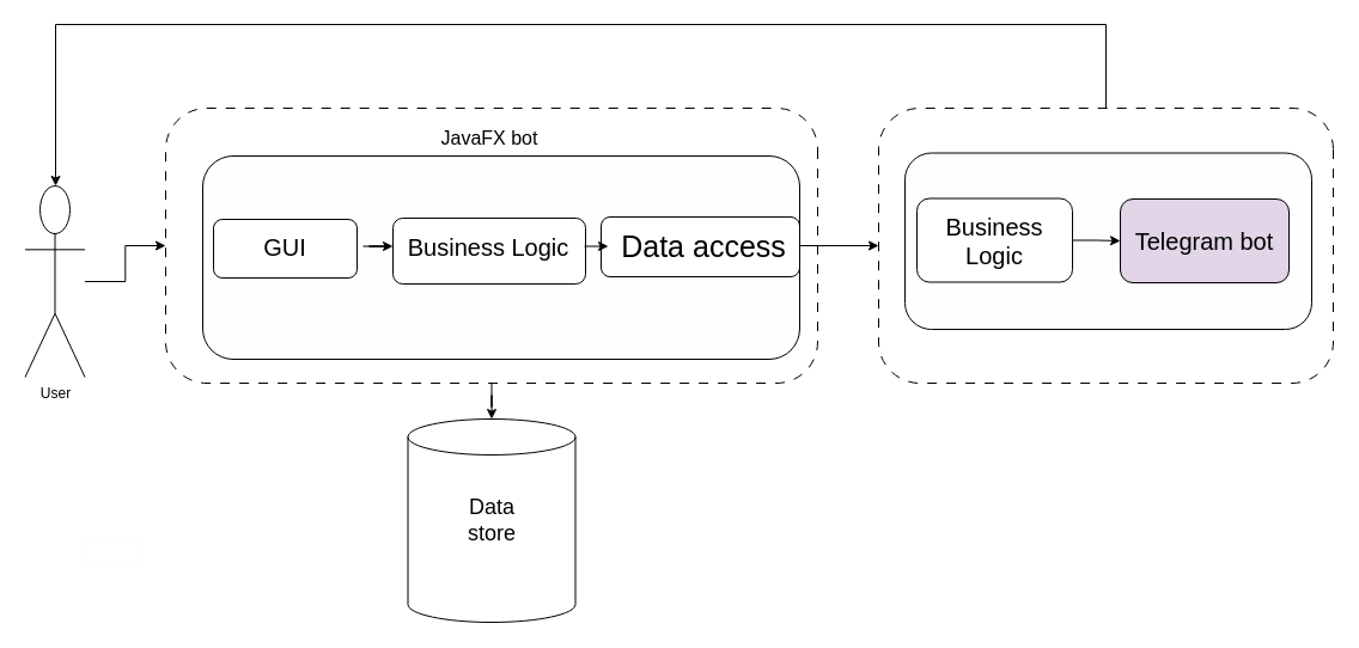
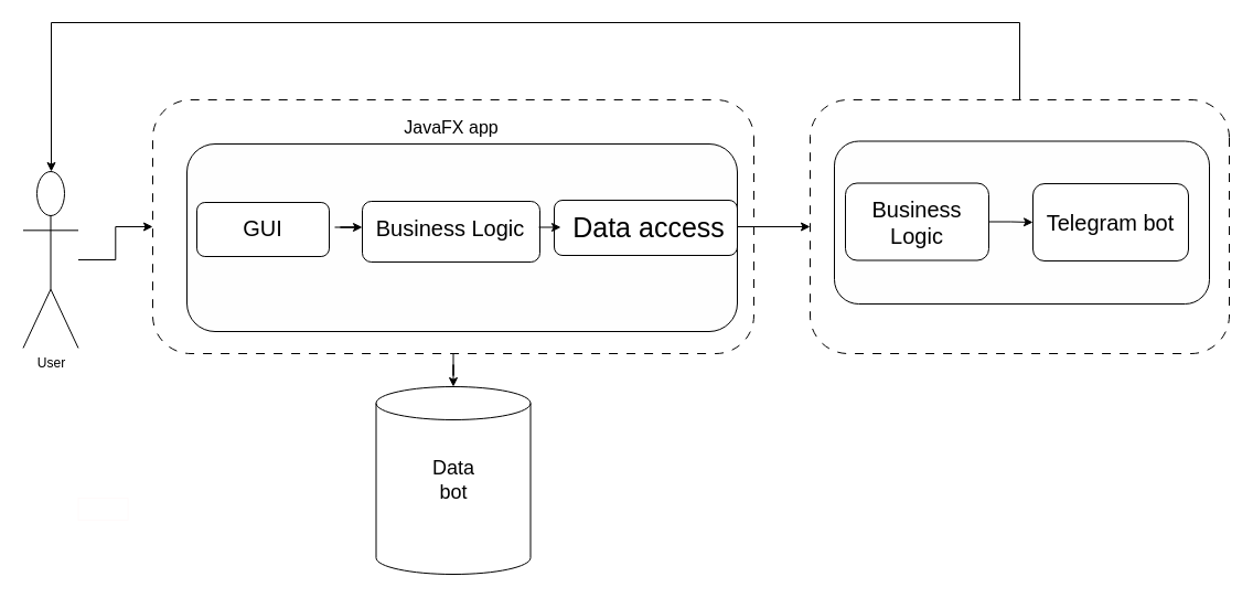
- <mxCell id="10" value="&lt;font style=&quot;font-size: 16px;&quot;&gt;JavaFX bot&lt;/font&gt;" style="text;html=1;align=center;verticalAlign=middle;whiteSpace=wrap;rounded=0;" parent="1" vertex="1"><mxGeometry x="313.5" y="100" width="190" height="30" as="geometry" /></mxCell>
+ <mxCell id="10" value="&lt;font style=&quot;font-size: 16px;&quot;&gt;JavaFX app&lt;/font&gt;" style="text;html=1;align=center;verticalAlign=middle;whiteSpace=wrap;rounded=0;" parent="1" vertex="1"><mxGeometry x="313.5" y="100" width="190" height="30" as="geometry" /></mxCell>
- <mxCell id="23" value="Telegram bot" style="rounded=1;whiteSpace=wrap;html=1;fontSize=20;fillColor=#e1d5e7;" vertex="1" parent="1"><mxGeometry x="936" y="166" width="141" height="70" as="geometry" /></mxCell>
+ <mxCell id="23" value="Telegram bot" style="rounded=1;whiteSpace=wrap;html=1;fontSize=20;" vertex="1" parent="1"><mxGeometry x="936" y="166" width="141" height="70" as="geometry" /></mxCell>
- <mxCell id="9" value="&lt;font style=&quot;font-size: 18px;&quot;&gt;Data store&lt;/font&gt;" style="text;html=1;align=center;verticalAlign=middle;whiteSpace=wrap;rounded=0;" parent="1" vertex="1"><mxGeometry x="375.5" y="417.5" width="70" height="35" as="geometry" /></mxCell>
+ <mxCell id="9" value="&lt;font style=&quot;font-size: 18px;&quot;&gt;Data bot&lt;/font&gt;" style="text;html=1;align=center;verticalAlign=middle;whiteSpace=wrap;rounded=0;" parent="1" vertex="1"><mxGeometry x="375.5" y="417.5" width="70" height="35" as="geometry" /></mxCell>
